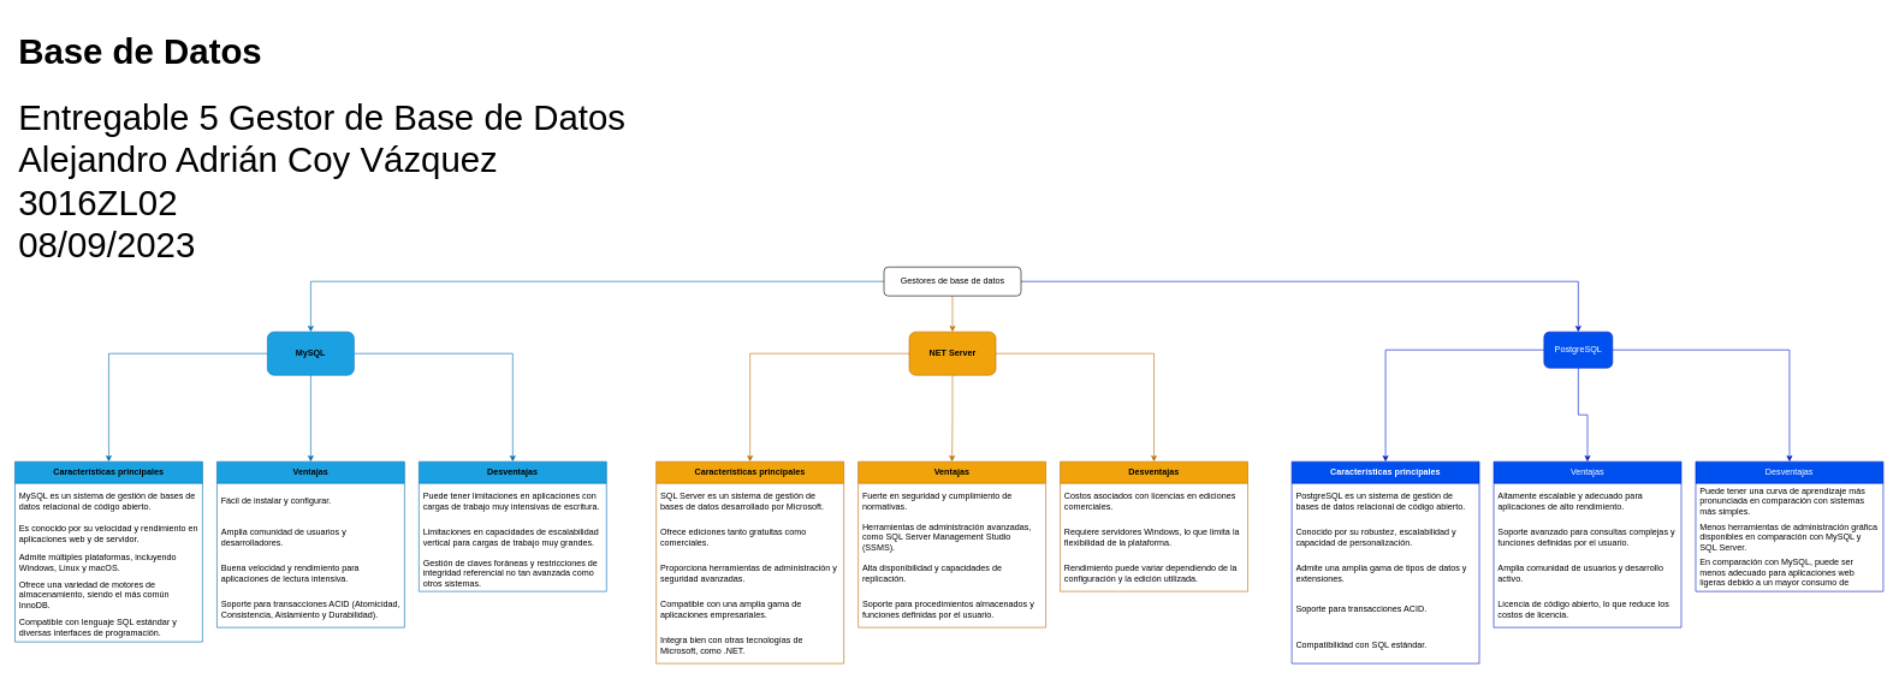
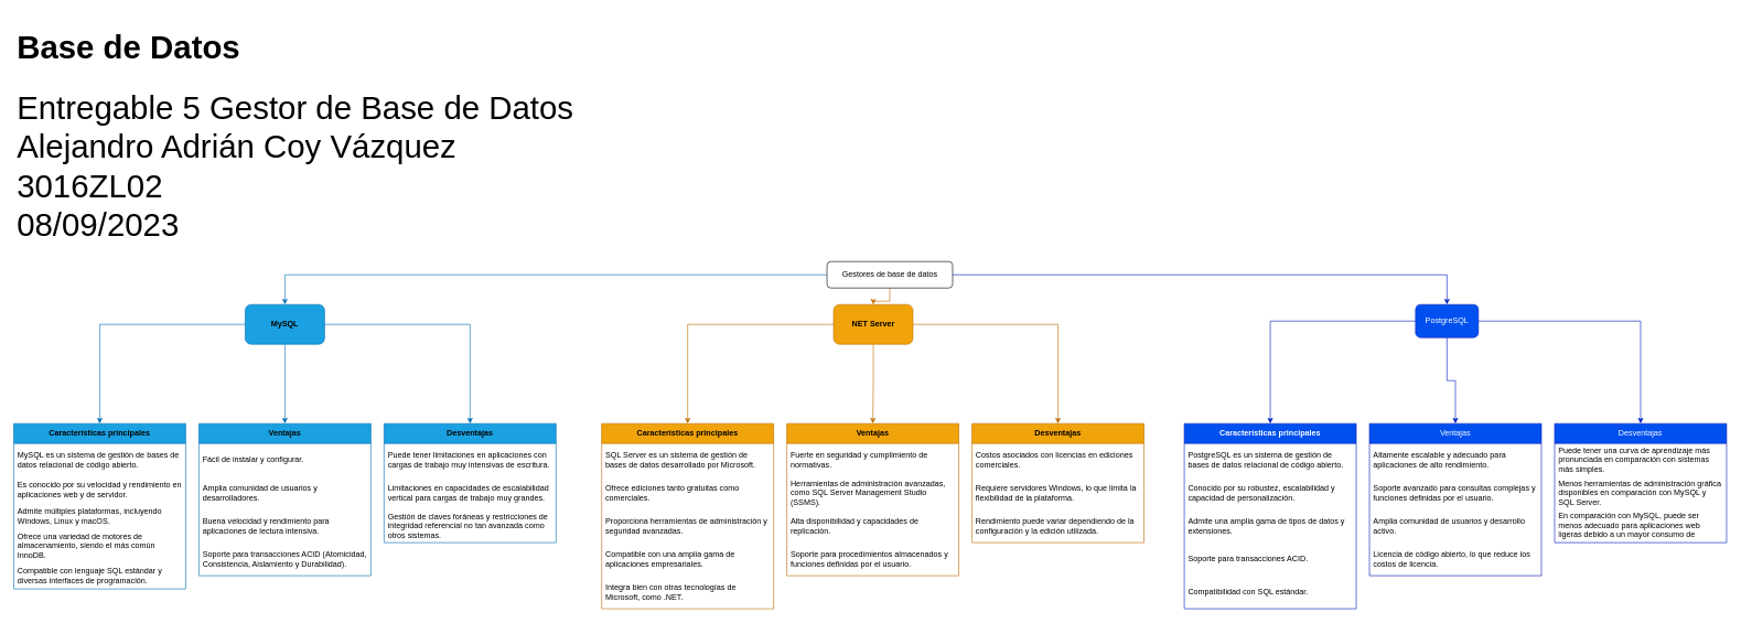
- <mxCell id="5" value="Gestores de base de datos" style="rounded=1;whiteSpace=wrap;html=1;" vertex="1" parent="1"><mxGeometry x="1224.7" y="370" width="190" height="40" as="geometry" /></mxCell>
+ <mxCell id="5" value="Gestores de base de datos" style="rounded=1;whiteSpace=wrap;html=1;" vertex="1" parent="1"><mxGeometry x="1249.7" y="395" width="190" height="40" as="geometry" /></mxCell>
